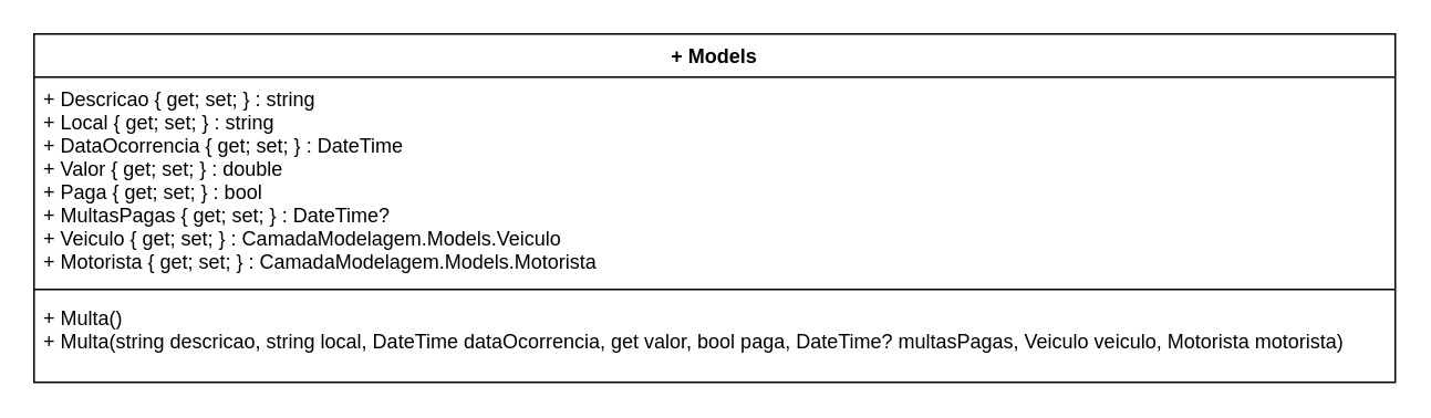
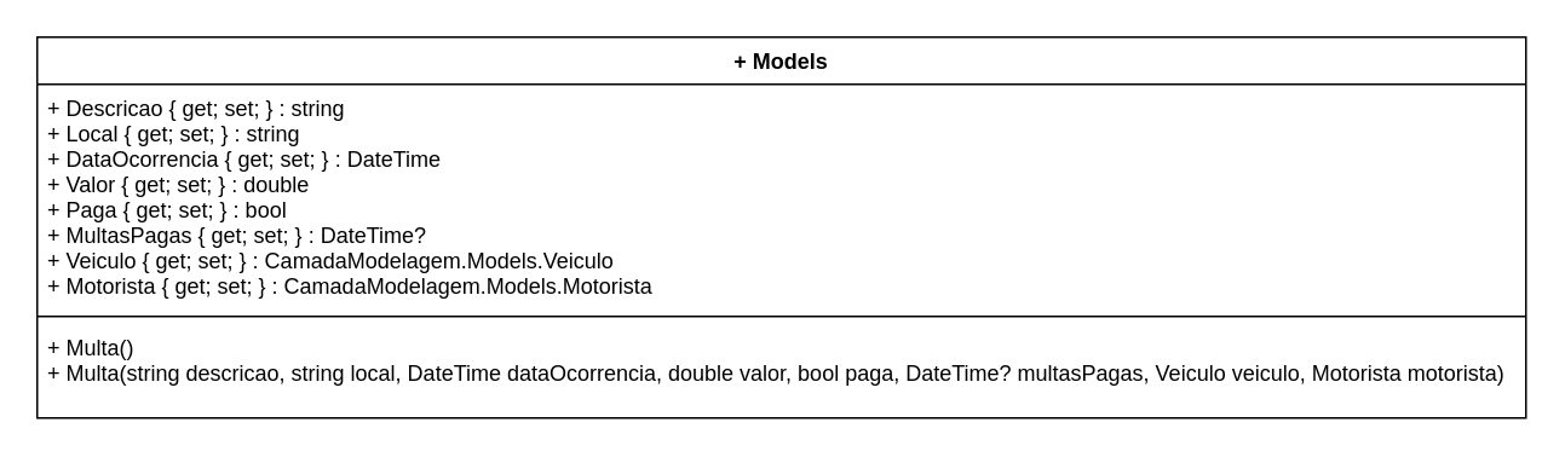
- <mxCell id="5" value="+ Multa()&#10;+ Multa(string descricao, string local, DateTime dataOcorrencia, get valor, bool paga, DateTime? multasPagas, Veiculo veiculo, Motorista motorista)" style="text;strokeColor=none;fillColor=none;align=left;verticalAlign=top;spacingLeft=4;spacingRight=4;overflow=hidden;rotatable=0;points=[[0,0.5],[1,0.5]];portConstraint=eastwest;" vertex="1" parent="2"><mxGeometry y="158" width="820" height="52" as="geometry" /></mxCell>
+ <mxCell id="5" value="+ Multa()&#10;+ Multa(string descricao, string local, DateTime dataOcorrencia, double valor, bool paga, DateTime? multasPagas, Veiculo veiculo, Motorista motorista)" style="text;strokeColor=none;fillColor=none;align=left;verticalAlign=top;spacingLeft=4;spacingRight=4;overflow=hidden;rotatable=0;points=[[0,0.5],[1,0.5]];portConstraint=eastwest;" vertex="1" parent="2"><mxGeometry y="158" width="820" height="52" as="geometry" /></mxCell>
